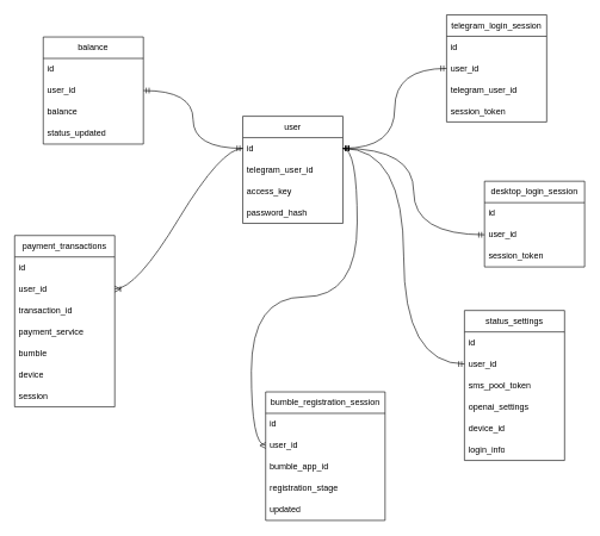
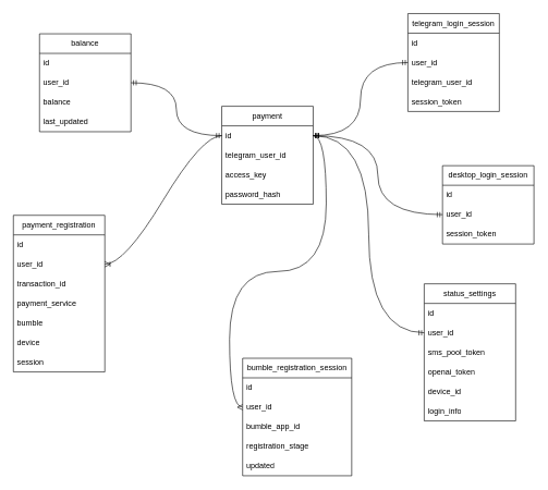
- <mxCell id="2" value="user" style="swimlane;fontStyle=0;childLayout=stackLayout;horizontal=1;startSize=30;horizontalStack=0;resizeParent=1;resizeParentMax=0;resizeLast=0;collapsible=1;marginBottom=0;whiteSpace=wrap;html=1;" vertex="1" parent="1"><mxGeometry x="339" y="162" width="140" height="150" as="geometry" /></mxCell>
+ <mxCell id="2" value="payment" style="swimlane;fontStyle=0;childLayout=stackLayout;horizontal=1;startSize=30;horizontalStack=0;resizeParent=1;resizeParentMax=0;resizeLast=0;collapsible=1;marginBottom=0;whiteSpace=wrap;html=1;" vertex="1" parent="1"><mxGeometry x="339" y="162" width="140" height="150" as="geometry" /></mxCell>
- <mxCell id="34" value="status_updated" style="text;strokeColor=none;fillColor=none;align=left;verticalAlign=middle;spacingLeft=4;spacingRight=4;overflow=hidden;points=[[0,0.5],[1,0.5]];portConstraint=eastwest;rotatable=0;whiteSpace=wrap;html=1;" vertex="1" parent="30"><mxGeometry y="120" width="140" height="30" as="geometry" /></mxCell>
+ <mxCell id="34" value="last_updated" style="text;strokeColor=none;fillColor=none;align=left;verticalAlign=middle;spacingLeft=4;spacingRight=4;overflow=hidden;points=[[0,0.5],[1,0.5]];portConstraint=eastwest;rotatable=0;whiteSpace=wrap;html=1;" vertex="1" parent="30"><mxGeometry y="120" width="140" height="30" as="geometry" /></mxCell>
- <mxCell id="21" value="payment_transactions" style="swimlane;fontStyle=0;childLayout=stackLayout;horizontal=1;startSize=30;horizontalStack=0;resizeParent=1;resizeParentMax=0;resizeLast=0;collapsible=1;marginBottom=0;whiteSpace=wrap;html=1;" vertex="1" parent="1"><mxGeometry x="20" y="329" width="140" height="240" as="geometry" /></mxCell>
+ <mxCell id="21" value="payment_registration" style="swimlane;fontStyle=0;childLayout=stackLayout;horizontal=1;startSize=30;horizontalStack=0;resizeParent=1;resizeParentMax=0;resizeLast=0;collapsible=1;marginBottom=0;whiteSpace=wrap;html=1;" vertex="1" parent="1"><mxGeometry x="20" y="329" width="140" height="240" as="geometry" /></mxCell>
- <mxCell id="17" value="openai_settings" style="text;strokeColor=none;fillColor=none;align=left;verticalAlign=middle;spacingLeft=4;spacingRight=4;overflow=hidden;points=[[0,0.5],[1,0.5]];portConstraint=eastwest;rotatable=0;whiteSpace=wrap;html=1;" vertex="1" parent="13"><mxGeometry y="120" width="140" height="30" as="geometry" /></mxCell>
+ <mxCell id="17" value="openai_token" style="text;strokeColor=none;fillColor=none;align=left;verticalAlign=middle;spacingLeft=4;spacingRight=4;overflow=hidden;points=[[0,0.5],[1,0.5]];portConstraint=eastwest;rotatable=0;whiteSpace=wrap;html=1;" vertex="1" parent="13"><mxGeometry y="120" width="140" height="30" as="geometry" /></mxCell>
